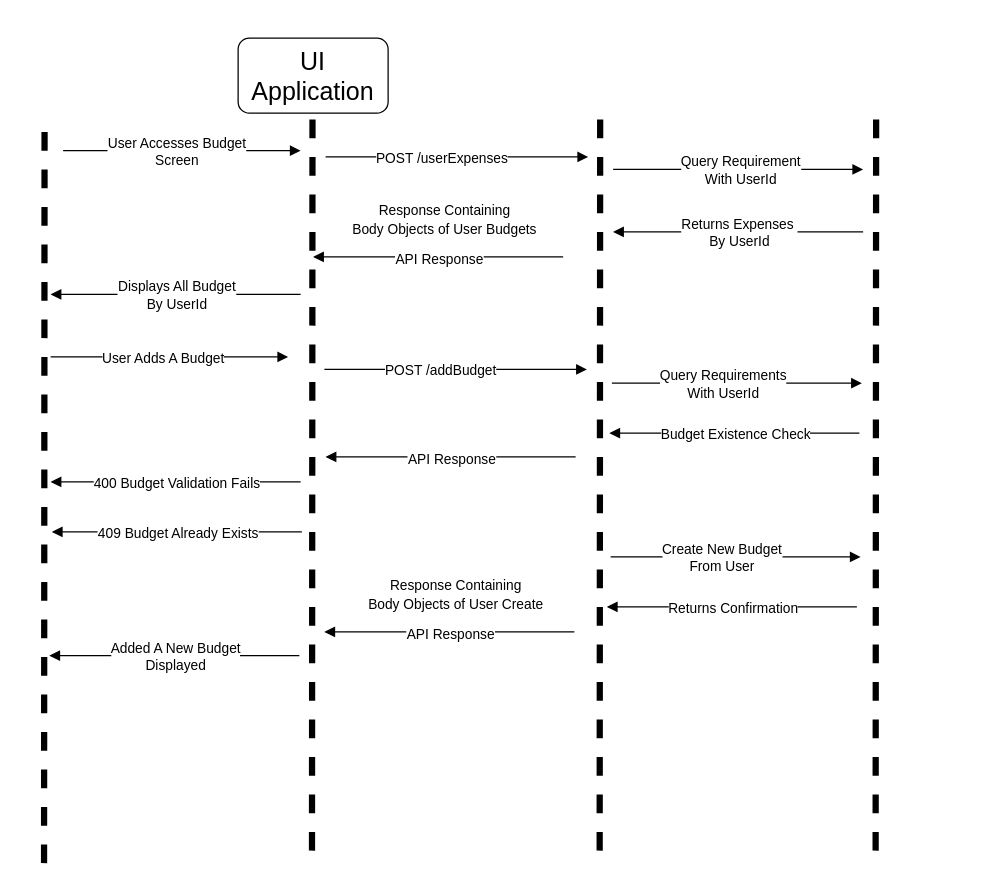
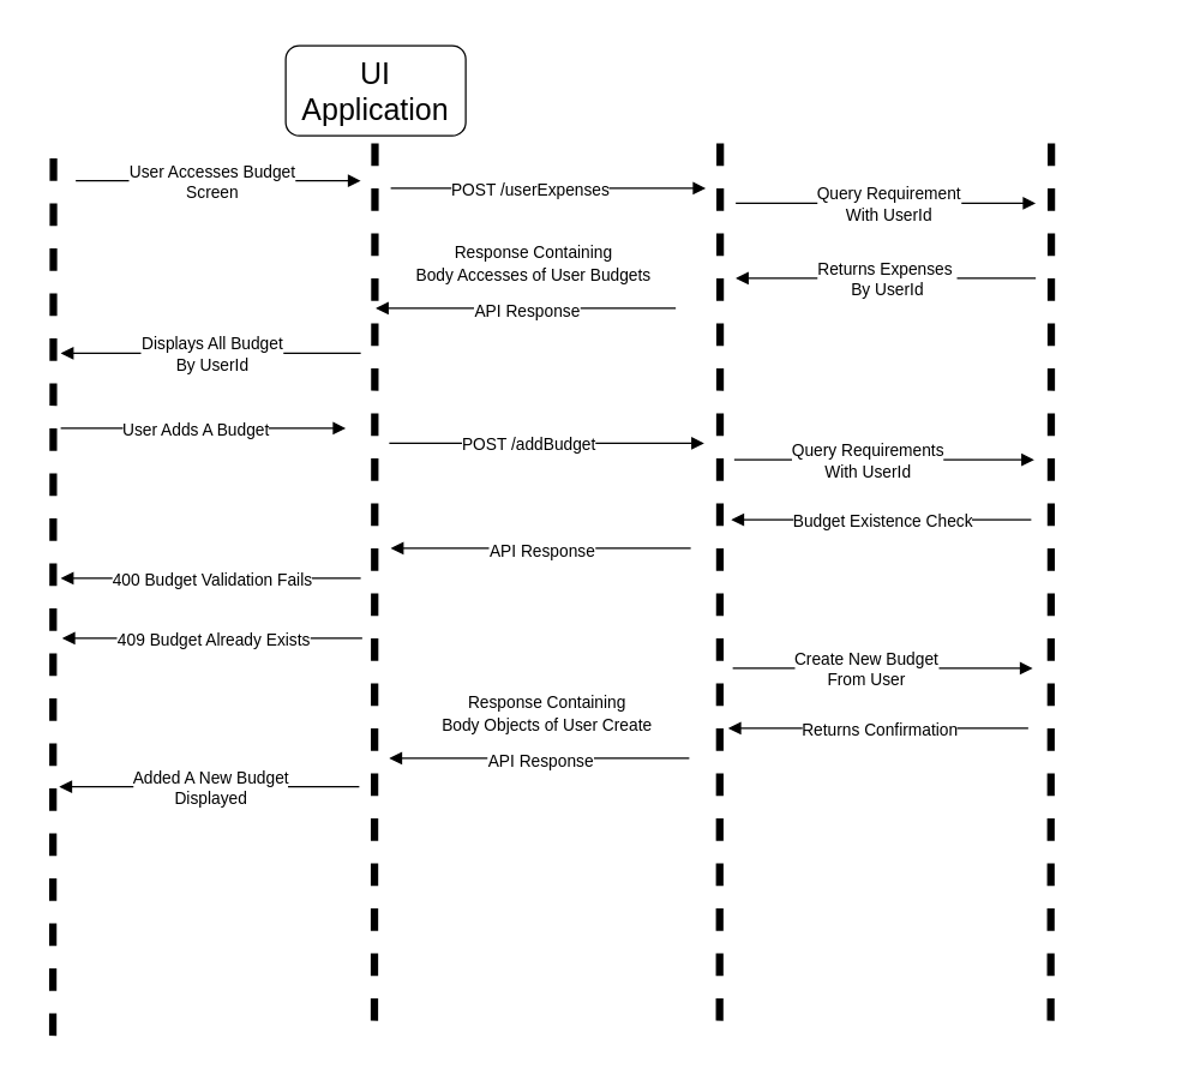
- <mxCell id="22" value="&lt;font style=&quot;font-size: 11px;&quot;&gt;Response Containing&lt;br&gt;Body Objects of User Budgets&lt;/font&gt;" style="text;html=1;align=center;verticalAlign=middle;resizable=0;points=[];autosize=1;strokeColor=none;fillColor=none;" vertex="1" parent="19"><mxGeometry x="10" width="170" height="40" as="geometry" /></mxCell>
+ <mxCell id="22" value="&lt;font style=&quot;font-size: 11px;&quot;&gt;Response Containing&lt;br&gt;Body Accesses of User Budgets&lt;/font&gt;" style="text;html=1;align=center;verticalAlign=middle;resizable=0;points=[];autosize=1;strokeColor=none;fillColor=none;" vertex="1" parent="19"><mxGeometry x="10" width="170" height="40" as="geometry" /></mxCell>
